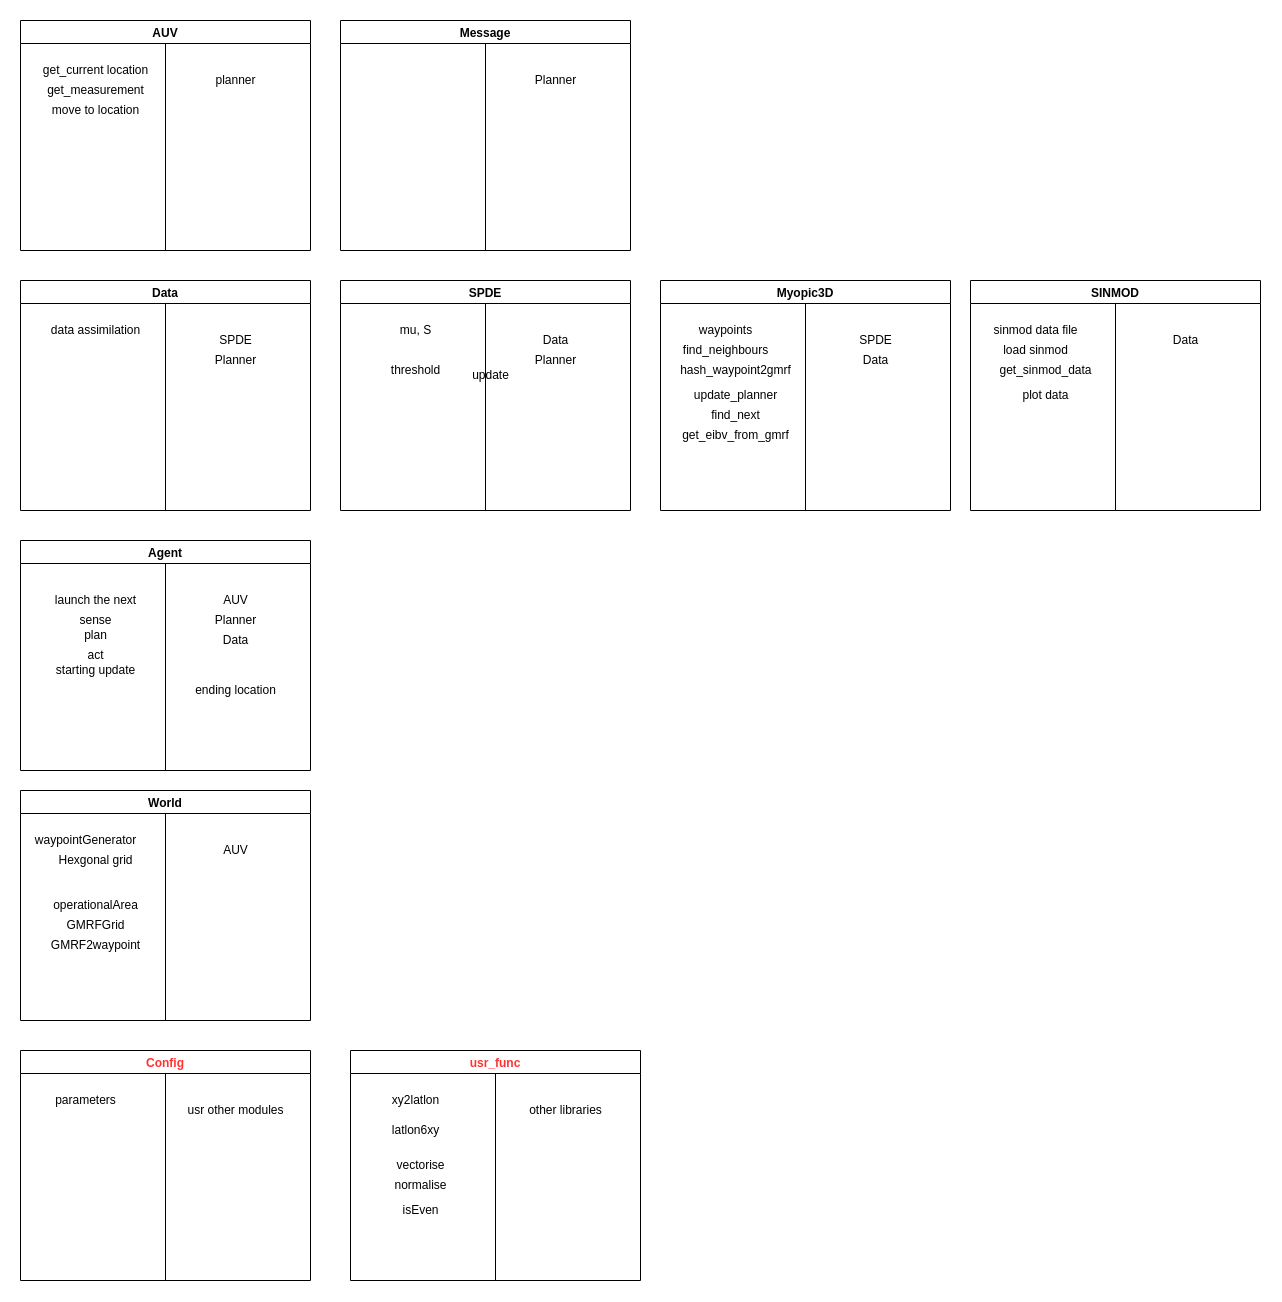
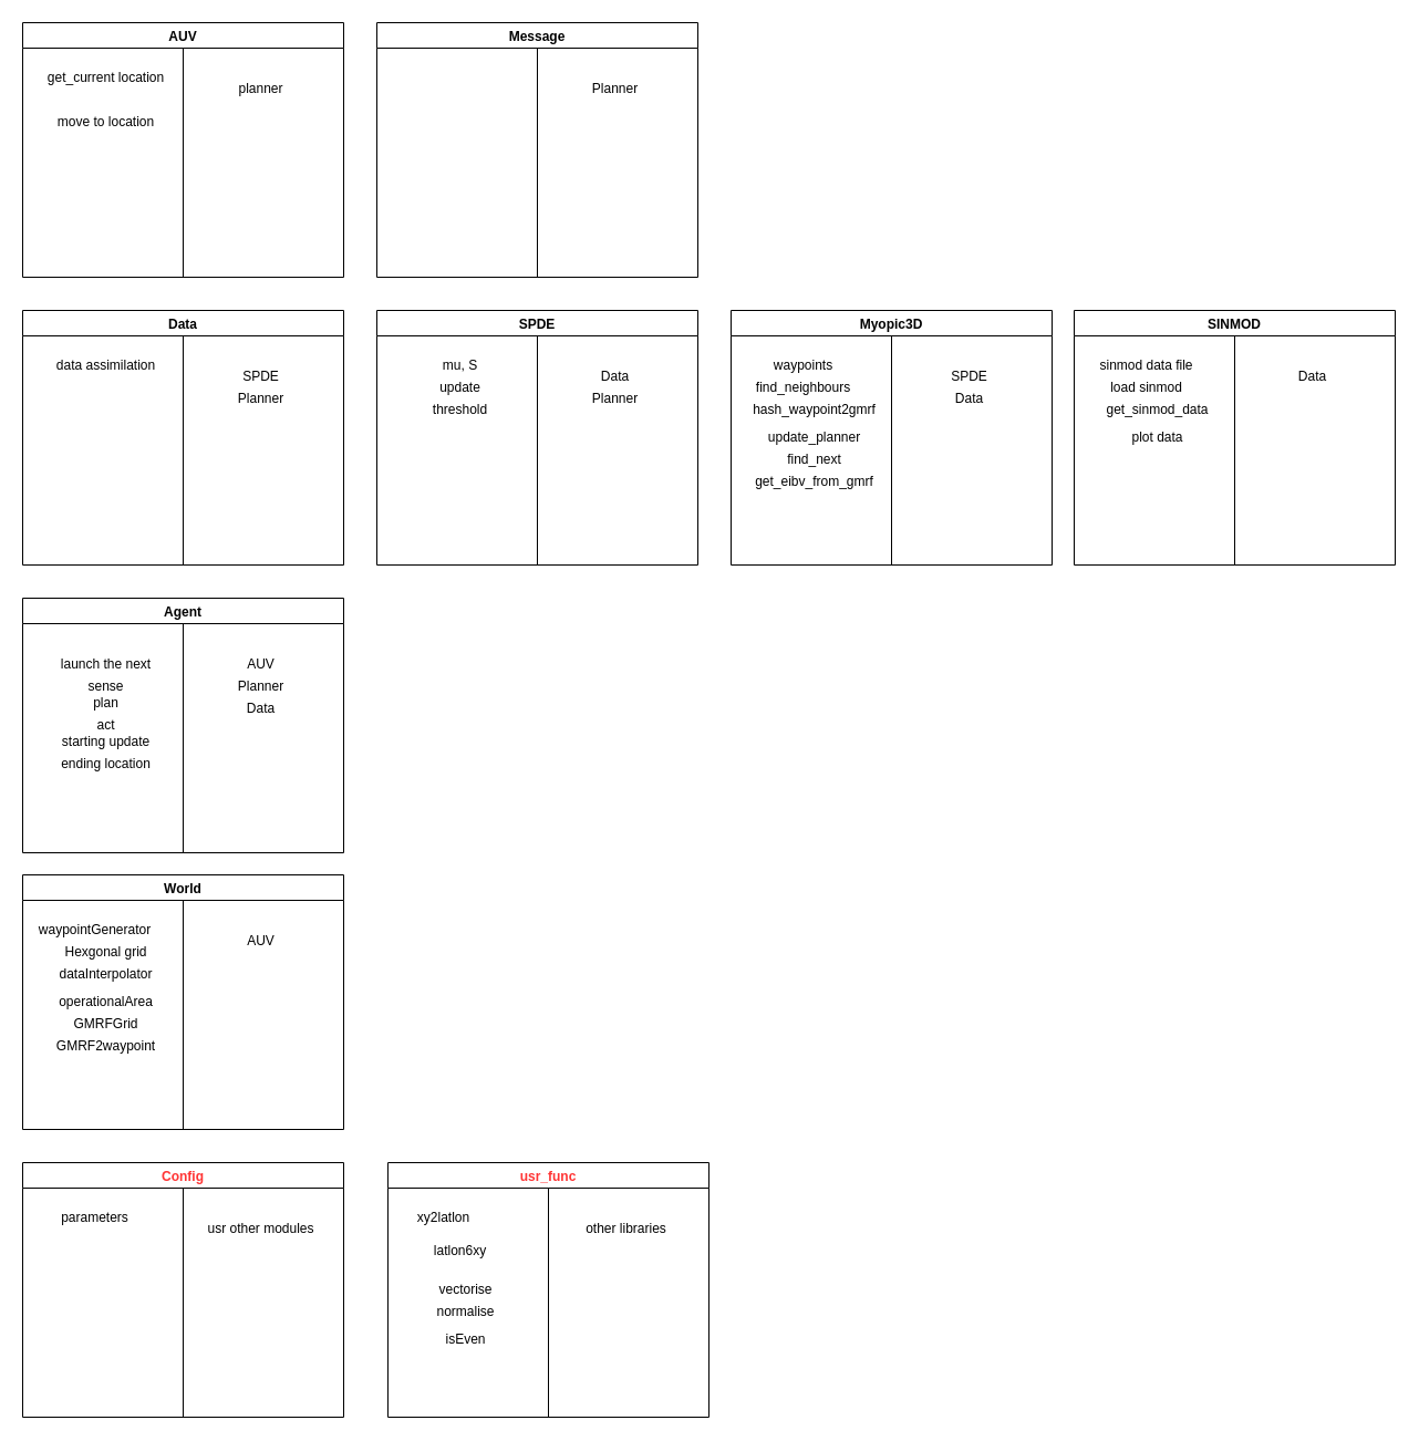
- <mxCell id="7" value="get_measurement" style="text;html=1;align=center;verticalAlign=middle;resizable=0;points=[];autosize=1;strokeColor=none;fillColor=none;" parent="4" vertex="1"><mxGeometry x="20" y="60" width="110" height="20" as="geometry" /></mxCell>
- <mxCell id="25" value="update" style="text;html=1;align=center;verticalAlign=middle;resizable=0;points=[];autosize=1;strokeColor=none;fillColor=none;" parent="21" vertex="1"><mxGeometry x="125" y="85" width="50" height="20" as="geometry" /></mxCell>
+ <mxCell id="25" value="update" style="text;html=1;align=center;verticalAlign=middle;resizable=0;points=[];autosize=1;strokeColor=none;fillColor=none;" parent="21" vertex="1"><mxGeometry x="50" y="60" width="50" height="20" as="geometry" /></mxCell>
- <mxCell id="52" value="ending location" style="text;html=1;align=center;verticalAlign=middle;resizable=0;points=[];autosize=1;strokeColor=none;fillColor=none;" parent="43" vertex="1"><mxGeometry x="165" y="140" width="100" height="20" as="geometry" /></mxCell>
+ <mxCell id="52" value="ending location" style="text;html=1;align=center;verticalAlign=middle;resizable=0;points=[];autosize=1;strokeColor=none;fillColor=none;" parent="43" vertex="1"><mxGeometry x="25" y="140" width="100" height="20" as="geometry" /></mxCell>
+ <mxCell id="78" value="dataInterpolator" style="text;html=1;align=center;verticalAlign=middle;resizable=0;points=[];autosize=1;strokeColor=none;fillColor=none;" parent="74" vertex="1"><mxGeometry x="25" y="80" width="100" height="20" as="geometry" /></mxCell>
- <mxCell id="30" value="xy2latlon" style="text;html=1;align=center;verticalAlign=middle;resizable=0;points=[];autosize=1;strokeColor=none;fillColor=none;" parent="29" vertex="1"><mxGeometry x="35" y="40" width="60" height="20" as="geometry" /></mxCell>
+ <mxCell id="30" value="xy2latlon" style="text;html=1;align=center;verticalAlign=middle;resizable=0;points=[];autosize=1;strokeColor=none;fillColor=none;" parent="29" vertex="1"><mxGeometry x="20" y="40" width="60" height="20" as="geometry" /></mxCell>
